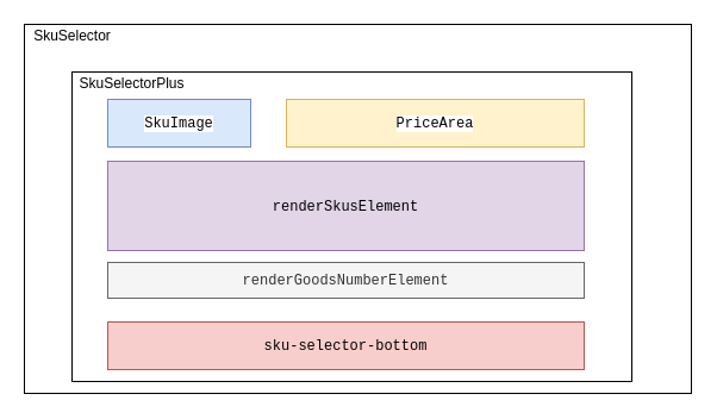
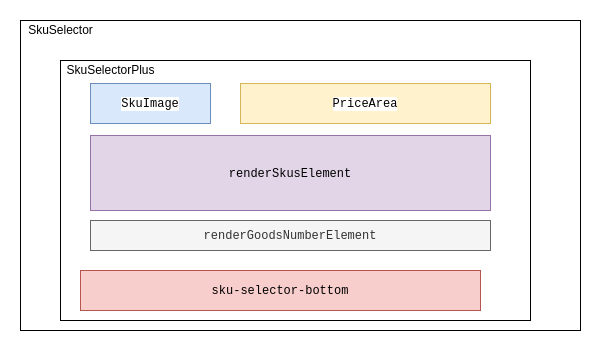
- <mxCell id="10" value="&lt;div style=&quot;line-height: 18px&quot;&gt;&lt;font face=&quot;menlo, monaco, courier new, monospace&quot;&gt;&lt;span style=&quot;white-space: pre&quot;&gt;sku-selector-bottom&lt;/span&gt;&lt;/font&gt;&lt;br&gt;&lt;/div&gt;" style="rounded=0;whiteSpace=wrap;html=1;fillColor=#f8cecc;strokeColor=#b85450;" vertex="1" parent="1"><mxGeometry x="90" y="270" width="400" height="40" as="geometry" /></mxCell>
+ <mxCell id="10" value="&lt;div style=&quot;line-height: 18px&quot;&gt;&lt;font face=&quot;menlo, monaco, courier new, monospace&quot;&gt;&lt;span style=&quot;white-space: pre&quot;&gt;sku-selector-bottom&lt;/span&gt;&lt;/font&gt;&lt;br&gt;&lt;/div&gt;" style="rounded=0;whiteSpace=wrap;html=1;fillColor=#f8cecc;strokeColor=#b85450;" vertex="1" parent="1"><mxGeometry x="80" y="270" width="400" height="40" as="geometry" /></mxCell>
